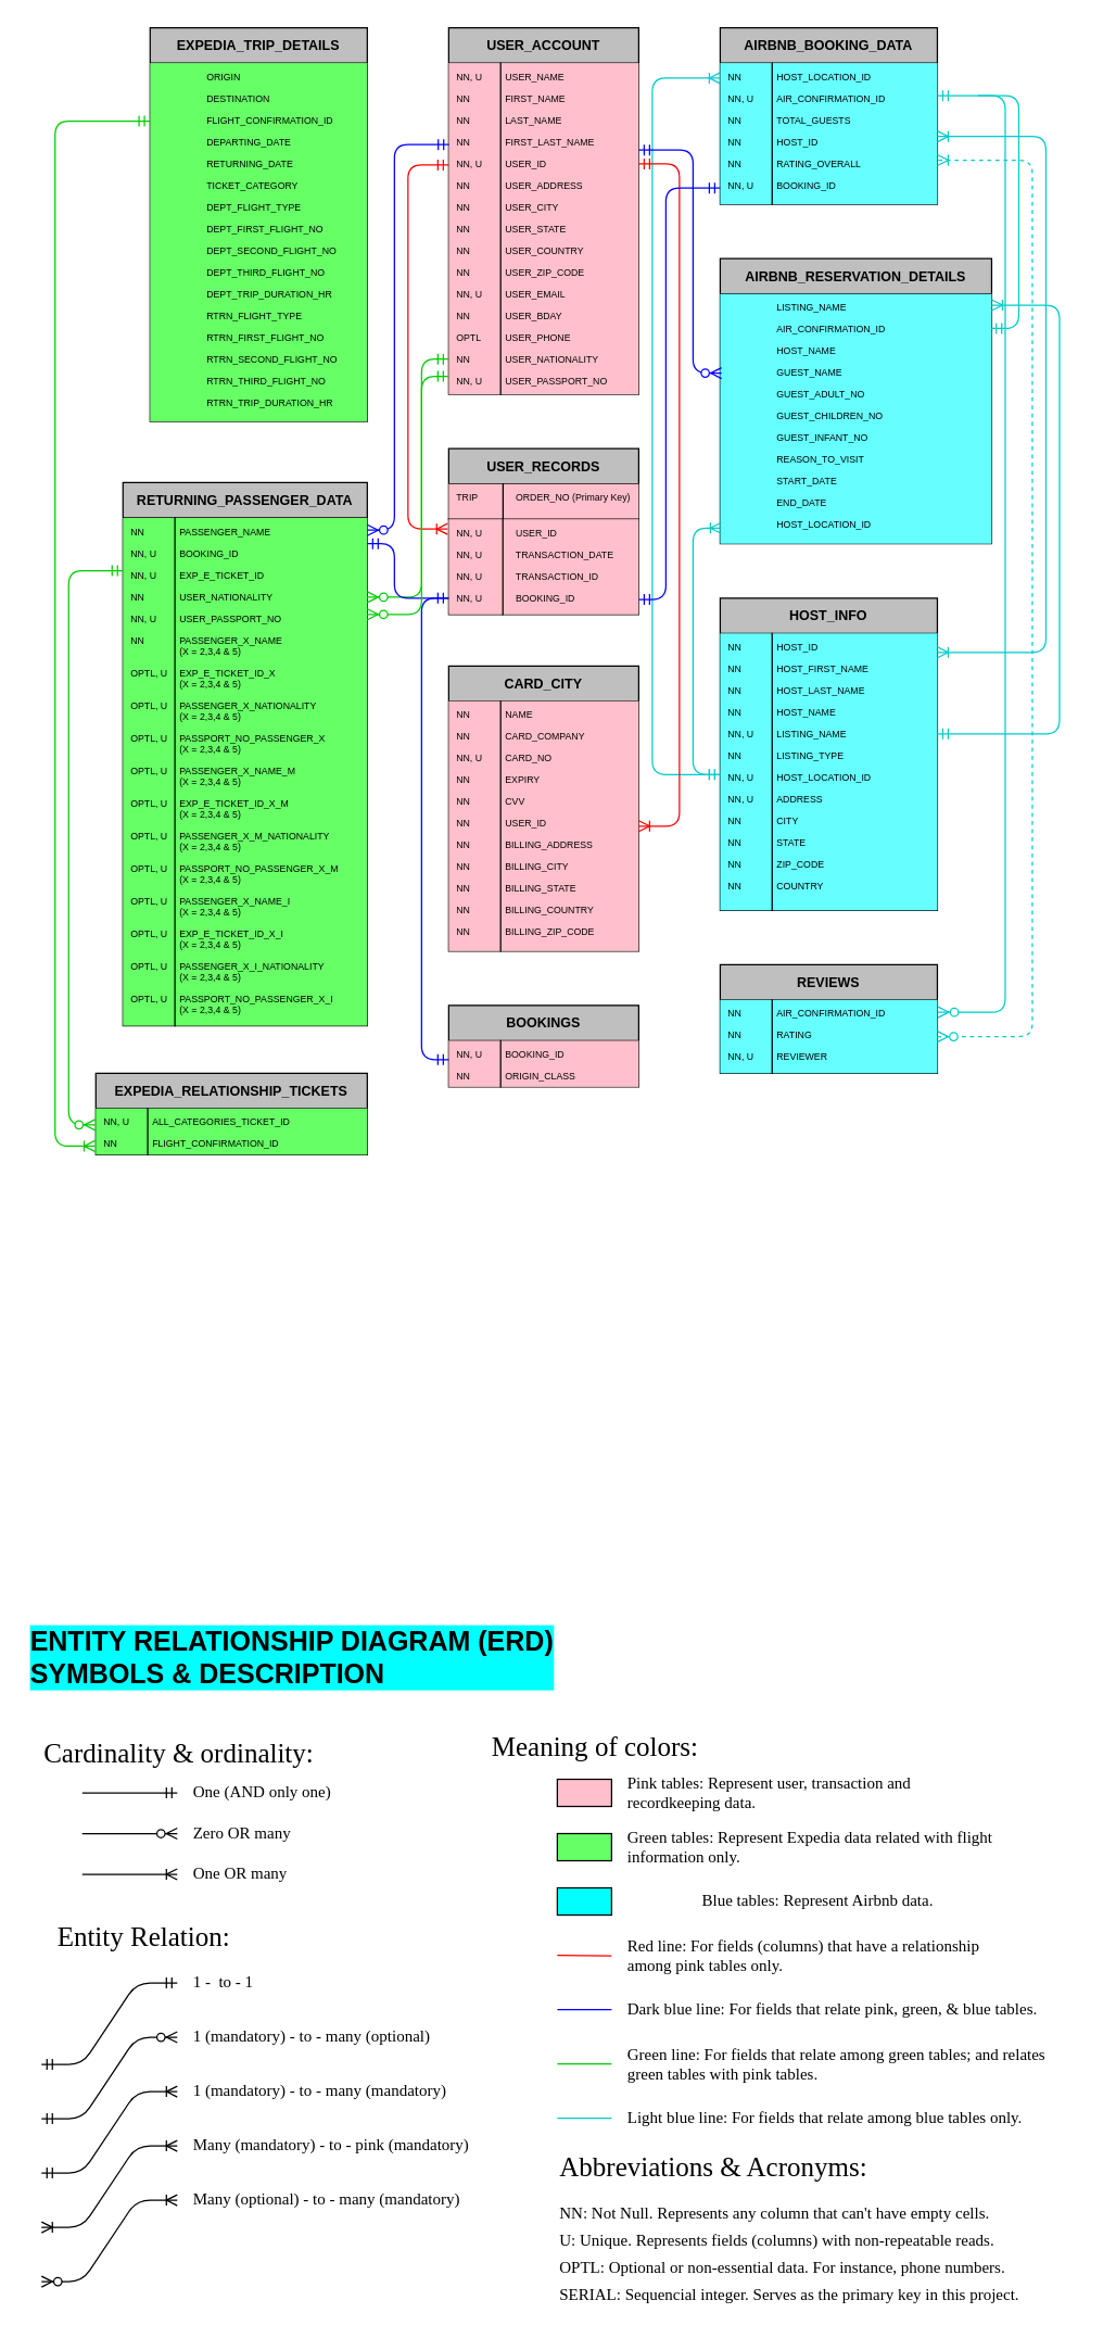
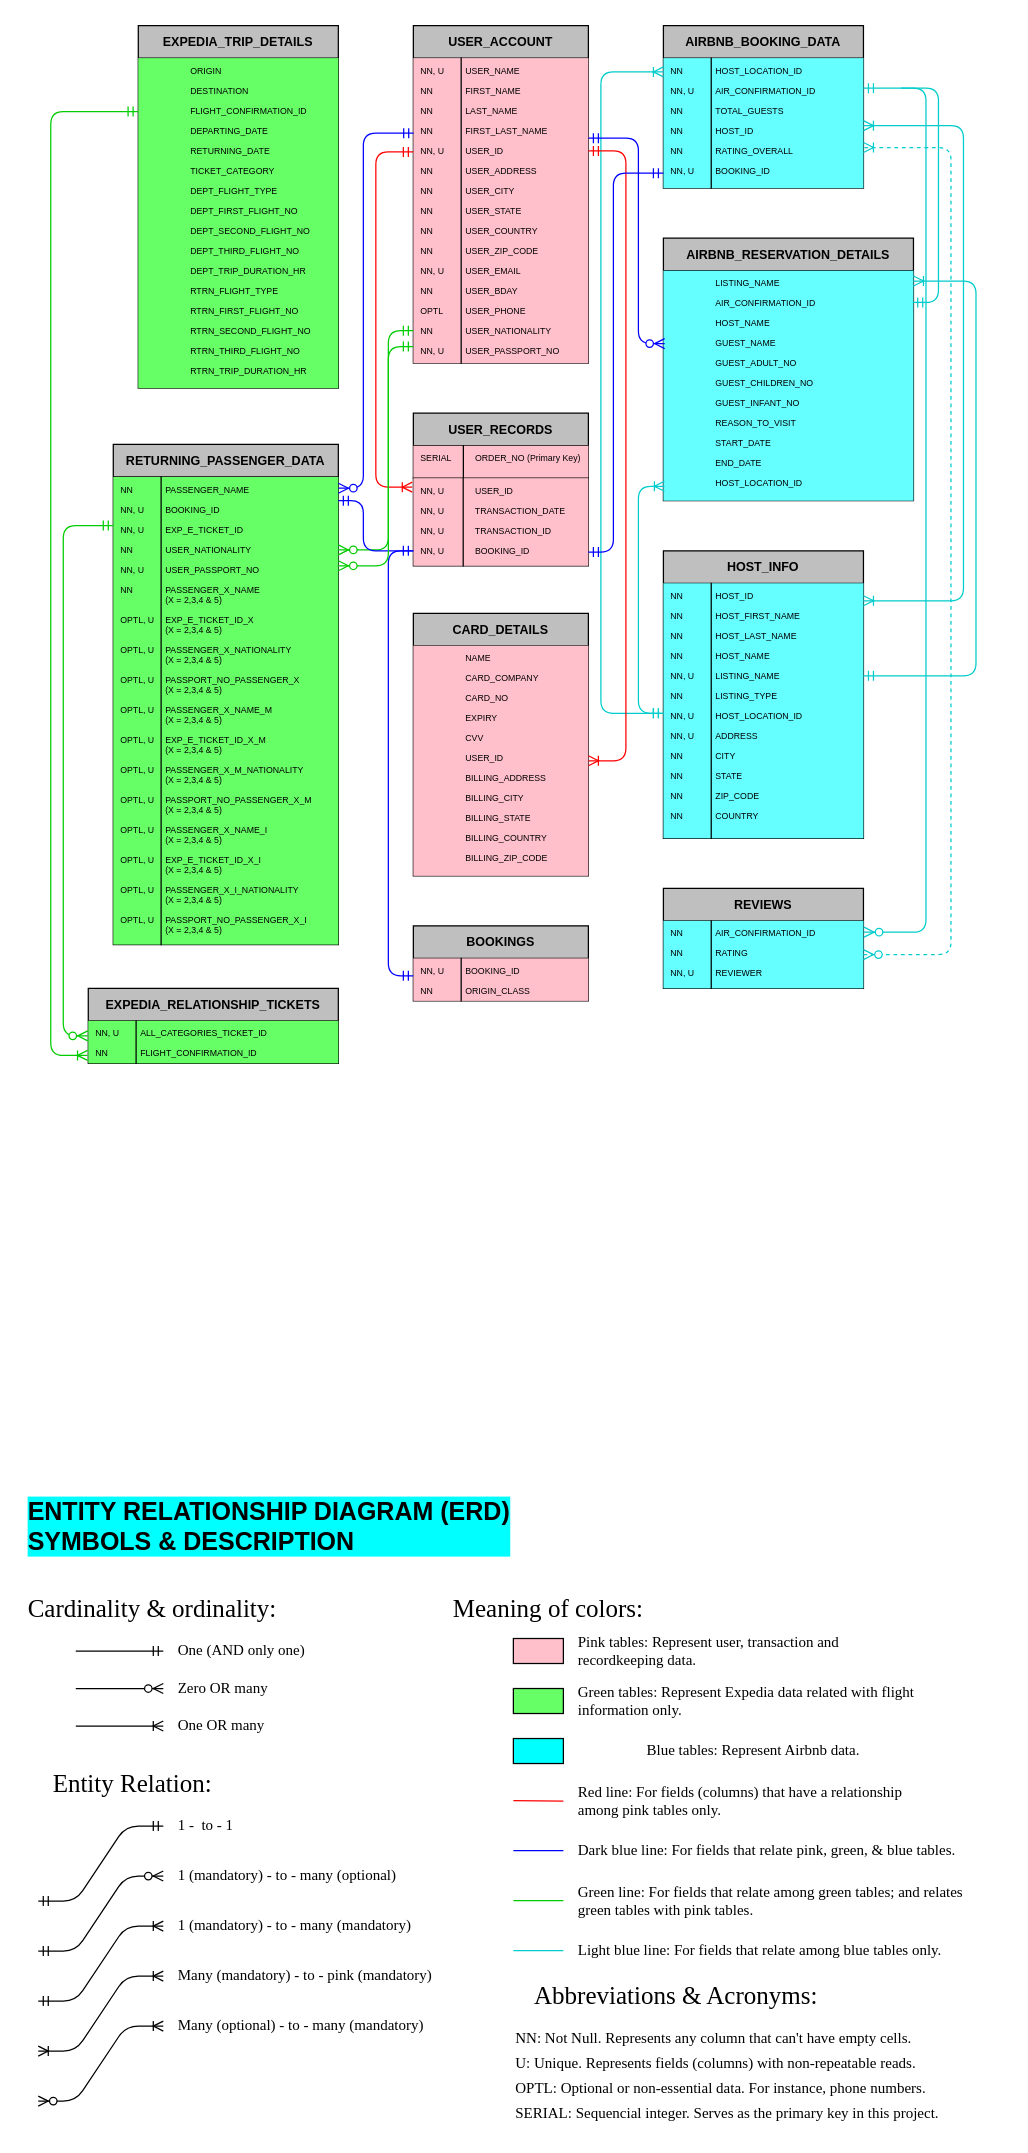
- <mxCell id="4" value="TRIP" style="shape=partialRectangle;top=0;left=0;bottom=0;fillColor=none;align=left;verticalAlign=top;spacingLeft=4;spacingRight=4;overflow=hidden;rotatable=0;points=[];portConstraint=eastwest;part=1;fontSize=7;" parent="3" vertex="1" connectable="0"><mxGeometry width="40" height="26" as="geometry" /></mxCell>
+ <mxCell id="4" value="SERIAL" style="shape=partialRectangle;top=0;left=0;bottom=0;fillColor=none;align=left;verticalAlign=top;spacingLeft=4;spacingRight=4;overflow=hidden;rotatable=0;points=[];portConstraint=eastwest;part=1;fontSize=7;" parent="3" vertex="1" connectable="0"><mxGeometry width="40" height="26" as="geometry" /></mxCell>
- <mxCell id="10" value="CARD_CITY" style="swimlane;fontStyle=1;childLayout=stackLayout;horizontal=1;startSize=26;horizontalStack=0;resizeParent=1;resizeLast=0;collapsible=1;marginBottom=0;rounded=0;shadow=0;strokeWidth=1;fillColor=#BFBFBF;fontSize=10;" parent="1" vertex="1"><mxGeometry x="330" y="490" width="140" height="210" as="geometry"><mxRectangle x="20" y="80" width="160" height="26" as="alternateBounds" /></mxGeometry></mxCell>
+ <mxCell id="10" value="CARD_DETAILS" style="swimlane;fontStyle=1;childLayout=stackLayout;horizontal=1;startSize=26;horizontalStack=0;resizeParent=1;resizeLast=0;collapsible=1;marginBottom=0;rounded=0;shadow=0;strokeWidth=1;fillColor=#BFBFBF;fontSize=10;" parent="1" vertex="1"><mxGeometry x="330" y="490" width="140" height="210" as="geometry"><mxRectangle x="20" y="80" width="160" height="26" as="alternateBounds" /></mxGeometry></mxCell>
- <mxCell id="12" value="NN&#10;&#10;NN&#10;&#10;NN, U&#10;&#10;NN&#10;&#10;NN&#10;&#10;NN&#10;&#10;NN&#10;&#10;NN&#10;&#10;NN&#10;&#10;NN&#10;&#10;NN&#10;&#10;&#10;" style="shape=partialRectangle;top=0;left=0;bottom=0;fillColor=none;align=left;verticalAlign=top;spacingLeft=4;spacingRight=4;overflow=hidden;rotatable=0;points=[];portConstraint=eastwest;part=1;fontSize=7;" parent="11" vertex="1" connectable="0"><mxGeometry width="38.25" height="184" as="geometry" /></mxCell>
- <mxCell id="87" value="Cardinality &amp;amp; ordinality:" style="text;html=1;align=left;verticalAlign=middle;resizable=0;points=[];autosize=1;fontSize=20;fontColor=#000000;fontFamily=Times New Roman;" parent="1" vertex="1"><mxGeometry x="30" y="1276" width="209" height="28" as="geometry" /></mxCell>
+ <mxCell id="87" value="Cardinality &amp;amp; ordinality:" style="text;html=1;align=left;verticalAlign=middle;resizable=0;points=[];autosize=1;fontSize=20;fontColor=#000000;fontFamily=Times New Roman;" parent="1" vertex="1"><mxGeometry x="20" y="1271" width="209" height="28" as="geometry" /></mxCell>
- <mxCell id="90" value="Abbreviations &amp;amp; Acronyms:" style="text;html=1;align=left;verticalAlign=middle;resizable=0;points=[];autosize=1;fontSize=20;fontColor=#000000;labelBackgroundColor=#FFFFFF;fontFamily=Times New Roman;" parent="1" vertex="1"><mxGeometry x="410" y="1581" width="238" height="28" as="geometry" /></mxCell>
+ <mxCell id="90" value="Abbreviations &amp;amp; Acronyms:" style="text;html=1;align=left;verticalAlign=middle;resizable=0;points=[];autosize=1;fontSize=20;fontColor=#000000;labelBackgroundColor=#FFFFFF;fontFamily=Times New Roman;" parent="1" vertex="1"><mxGeometry x="425" y="1581" width="238" height="28" as="geometry" /></mxCell>
